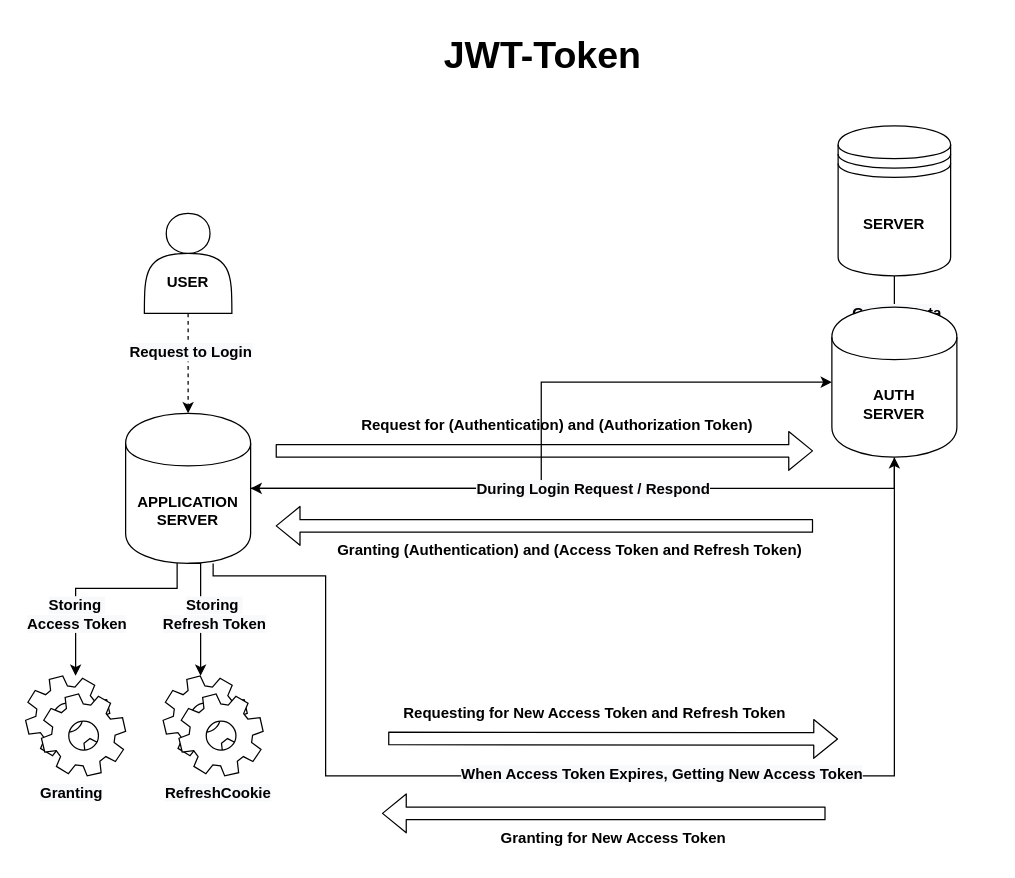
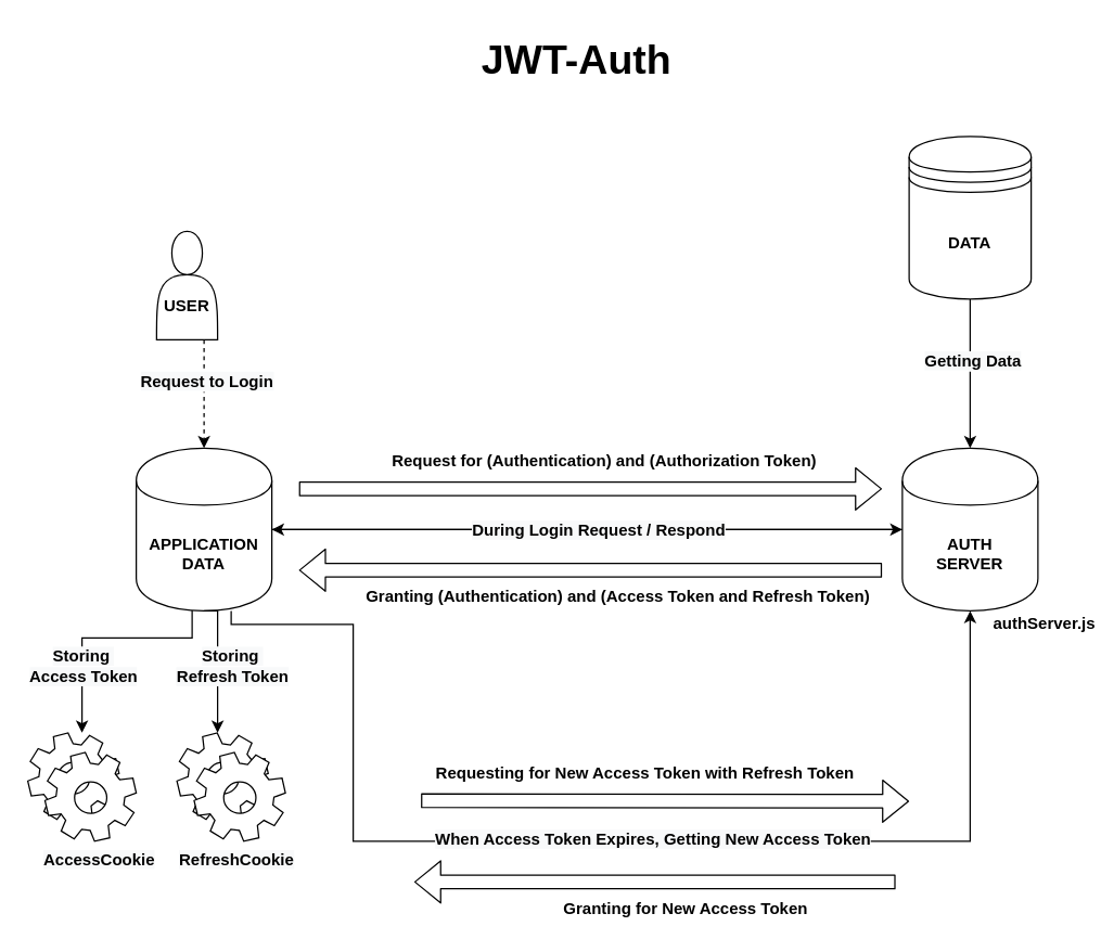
- <mxCell id="22" value="&lt;h1&gt;&lt;font style=&quot;font-size: 30px&quot;&gt;JWT-Token&lt;/font&gt;&lt;/h1&gt;" style="text;html=1;strokeColor=none;fillColor=none;spacing=5;spacingTop=-20;whiteSpace=wrap;overflow=hidden;rounded=0;fontFamily=Helvetica;" parent="1" vertex="1"><mxGeometry x="350" y="20" width="430" height="120" as="geometry" /></mxCell>
+ <mxCell id="22" value="&lt;h1&gt;&lt;font style=&quot;font-size: 30px&quot;&gt;JWT-Auth&lt;/font&gt;&lt;/h1&gt;" style="text;html=1;strokeColor=none;fillColor=none;spacing=5;spacingTop=-20;whiteSpace=wrap;overflow=hidden;rounded=0;fontFamily=Helvetica;" parent="1" vertex="1"><mxGeometry x="350" y="20" width="430" height="120" as="geometry" /></mxCell>
- <mxCell id="15" value="&lt;b style=&quot;line-height: 120%&quot;&gt;SERVER&lt;/b&gt;" style="shape=datastore;whiteSpace=wrap;html=1;fontFamily=Helvetica;" parent="1" vertex="1"><mxGeometry x="670" y="100" width="90" height="120" as="geometry" /></mxCell>
+ <mxCell id="15" value="&lt;b style=&quot;line-height: 120%&quot;&gt;DATA&lt;/b&gt;" style="shape=datastore;whiteSpace=wrap;html=1;fontFamily=Helvetica;" parent="1" vertex="1"><mxGeometry x="670" y="100" width="90" height="120" as="geometry" /></mxCell>
- <mxCell id="12" value="&lt;b&gt;&lt;br&gt;&lt;br&gt;USER&lt;/b&gt;" style="shape=actor;whiteSpace=wrap;html=1;fontFamily=Helvetica;" parent="1" vertex="1"><mxGeometry x="115" y="170" width="70" height="80" as="geometry" /></mxCell>
+ <mxCell id="12" value="&lt;b&gt;&lt;br&gt;&lt;br&gt;USER&lt;/b&gt;" style="shape=actor;whiteSpace=wrap;html=1;fontFamily=Helvetica;" parent="1" vertex="1"><mxGeometry x="115" y="170" width="45" height="80" as="geometry" /></mxCell>
- <mxCell id="20" value="&lt;b&gt;AUTH&lt;br&gt;SERVER&lt;/b&gt;" style="shape=cylinder;whiteSpace=wrap;html=1;boundedLbl=1;backgroundOutline=1;fontFamily=Helvetica;" parent="1" vertex="1"><mxGeometry x="665" y="245" width="100" height="120" as="geometry" /></mxCell>
+ <mxCell id="20" value="&lt;b&gt;AUTH&lt;br&gt;SERVER&lt;/b&gt;" style="shape=cylinder;whiteSpace=wrap;html=1;boundedLbl=1;backgroundOutline=1;fontFamily=Helvetica;" parent="1" vertex="1"><mxGeometry x="665" y="330" width="100" height="120" as="geometry" /></mxCell>
- <mxCell id="7" value="&lt;b&gt;APPLICATION&lt;br&gt;SERVER&lt;/b&gt;" style="shape=cylinder;whiteSpace=wrap;html=1;boundedLbl=1;backgroundOutline=1;fontFamily=Helvetica;" parent="1" vertex="1"><mxGeometry x="100" y="330" width="100" height="120" as="geometry" /></mxCell>
+ <mxCell id="7" value="&lt;b&gt;APPLICATION&lt;br&gt;DATA&lt;/b&gt;" style="shape=cylinder;whiteSpace=wrap;html=1;boundedLbl=1;backgroundOutline=1;fontFamily=Helvetica;" parent="1" vertex="1"><mxGeometry x="100" y="330" width="100" height="120" as="geometry" /></mxCell>
+ <mxCell id="21" value="&lt;b&gt;authServer.js&lt;/b&gt;" style="text;html=1;strokeColor=none;fillColor=none;align=center;verticalAlign=middle;whiteSpace=wrap;rounded=0;fontFamily=Helvetica;" parent="1" vertex="1"><mxGeometry x="750" y="450" width="40" height="20" as="geometry" /></mxCell>
- <mxCell id="32" value="&lt;b&gt;Requesting for New Access Token and Refresh Token&lt;/b&gt;" style="text;html=1;align=center;verticalAlign=middle;resizable=0;points=[];autosize=1;fontFamily=Helvetica;" parent="1" vertex="1"><mxGeometry x="315" y="560" width="320" height="20" as="geometry" /></mxCell>
+ <mxCell id="32" value="&lt;b&gt;Requesting for New Access Token with Refresh Token&lt;/b&gt;" style="text;html=1;align=center;verticalAlign=middle;resizable=0;points=[];autosize=1;fontFamily=Helvetica;" parent="1" vertex="1"><mxGeometry x="315" y="560" width="320" height="20" as="geometry" /></mxCell>
- <mxCell id="28" value="&lt;b style=&quot;color: rgb(0 , 0 , 0) ; font-family: &amp;#34;helvetica&amp;#34; ; font-size: 12px ; font-style: normal ; letter-spacing: normal ; text-align: center ; text-indent: 0px ; text-transform: none ; word-spacing: 0px ; background-color: rgb(248 , 249 , 250)&quot;&gt;Granting&lt;/b&gt;" style="text;whiteSpace=wrap;html=1;fontFamily=Helvetica;" parent="1" vertex="1"><mxGeometry x="30" y="620" width="110" height="30" as="geometry" /></mxCell>
+ <mxCell id="28" value="&lt;b style=&quot;color: rgb(0 , 0 , 0) ; font-family: &amp;#34;helvetica&amp;#34; ; font-size: 12px ; font-style: normal ; letter-spacing: normal ; text-align: center ; text-indent: 0px ; text-transform: none ; word-spacing: 0px ; background-color: rgb(248 , 249 , 250)&quot;&gt;AccessCookie&lt;/b&gt;" style="text;whiteSpace=wrap;html=1;fontFamily=Helvetica;" parent="1" vertex="1"><mxGeometry x="30" y="620" width="110" height="30" as="geometry" /></mxCell>
- <mxCell id="33" value="&lt;b&gt;Granting for New Access Token&lt;/b&gt;" style="text;html=1;align=center;verticalAlign=middle;resizable=0;points=[];autosize=1;fontFamily=Helvetica;" parent="1" vertex="1"><mxGeometry x="390" y="660" width="200" height="20" as="geometry" /></mxCell>
+ <mxCell id="33" value="&lt;b&gt;Granting for New Access Token&lt;/b&gt;" style="text;html=1;align=center;verticalAlign=middle;resizable=0;points=[];autosize=1;fontFamily=Helvetica;" parent="1" vertex="1"><mxGeometry x="405" y="660" width="200" height="20" as="geometry" /></mxCell>
